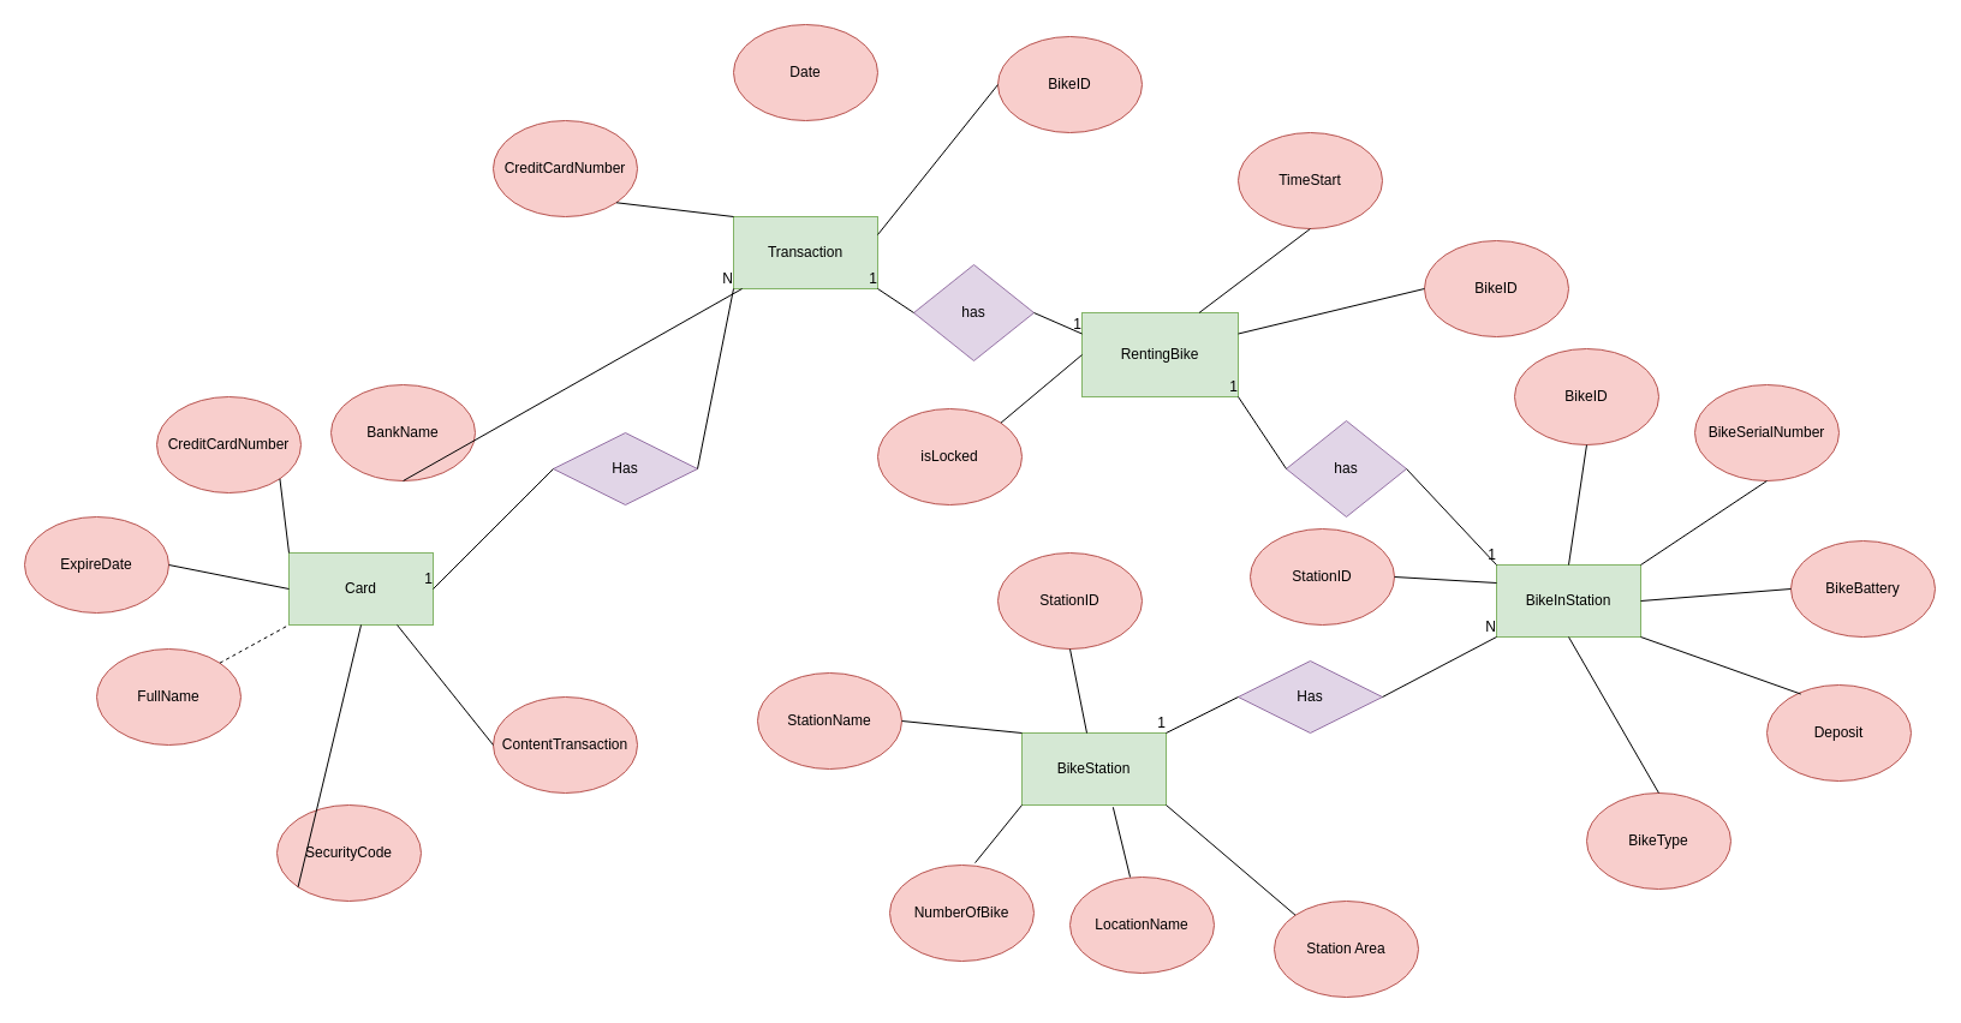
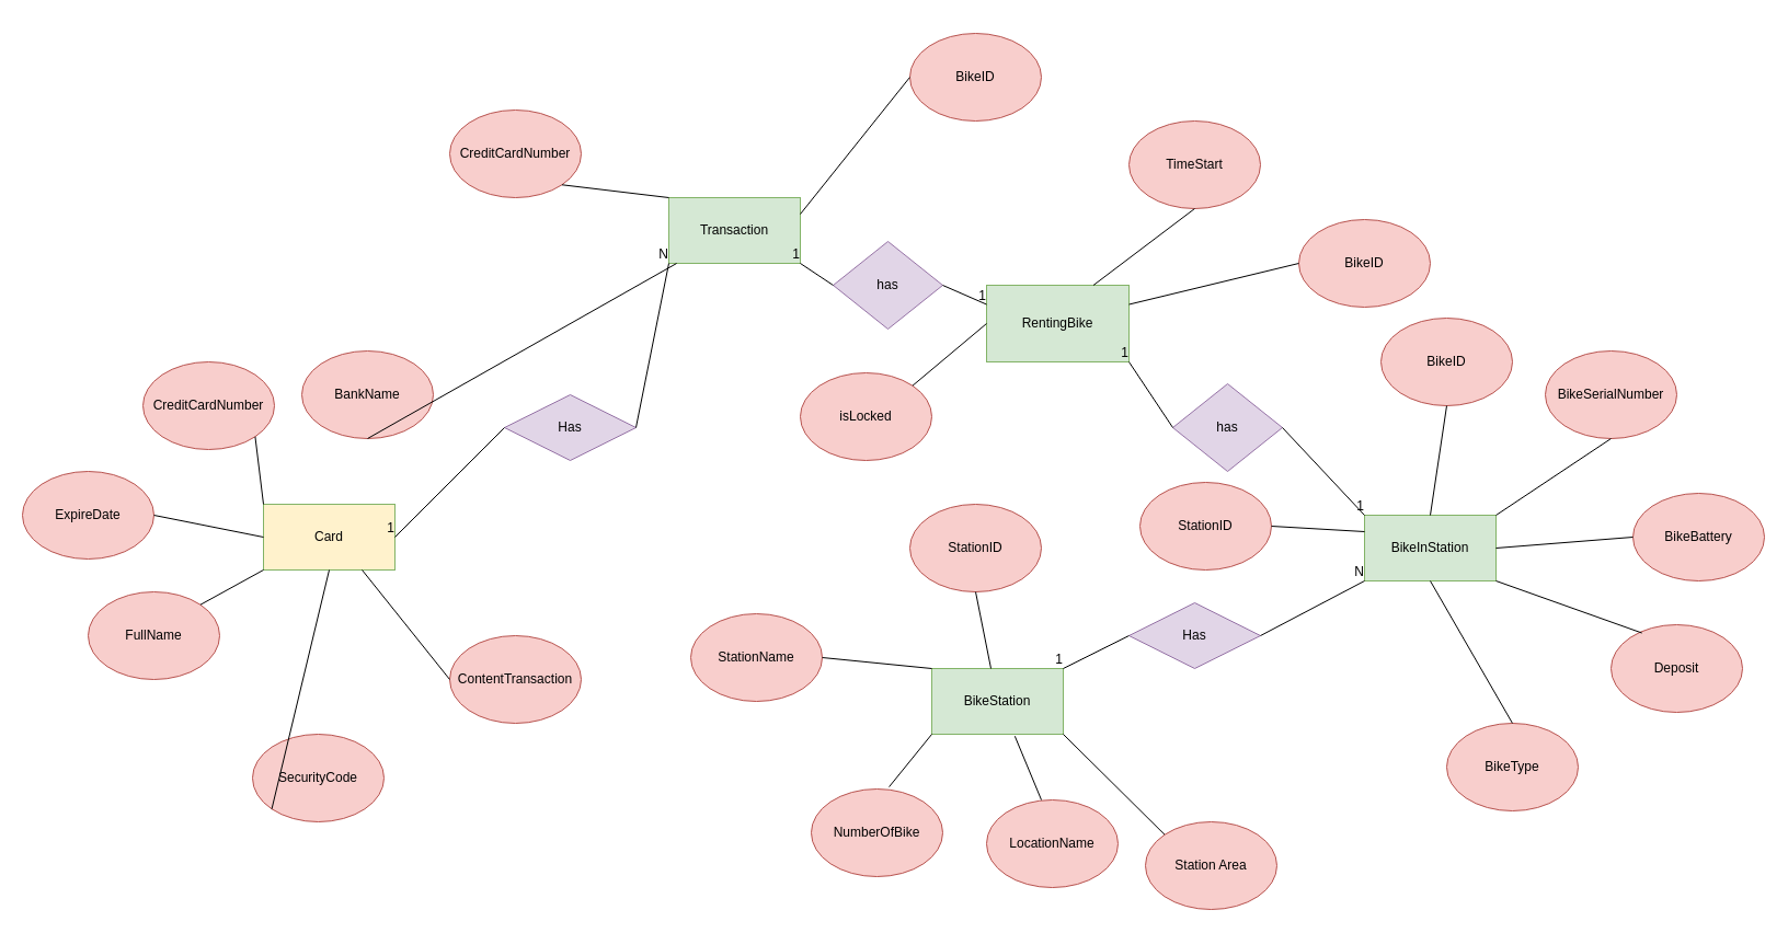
- <mxCell id="40" value="Date" style="ellipse;whiteSpace=wrap;html=1;fillColor=#f8cecc;strokeColor=#b85450;" vertex="1" parent="1"><mxGeometry x="610" y="20" width="120" height="80" as="geometry" /></mxCell>
- <mxCell id="4" value="Card" style="rounded=0;whiteSpace=wrap;html=1;fillColor=#d5e8d4;strokeColor=#82b366;" vertex="1" parent="1"><mxGeometry x="240" y="460" width="120" height="60" as="geometry" /></mxCell>
+ <mxCell id="4" value="Card" style="rounded=0;whiteSpace=wrap;html=1;fillColor=#fff2cc;strokeColor=#82b366;" vertex="1" parent="1"><mxGeometry x="240" y="460" width="120" height="60" as="geometry" /></mxCell>
- <mxCell id="31" value="" style="endArrow=none;html=1;rounded=0;exitX=1;exitY=0;exitDx=0;exitDy=0;entryX=0;entryY=1;entryDx=0;entryDy=0;dashed=1;" edge="1" parent="1" source="8" target="4"><mxGeometry width="50" height="50" relative="1" as="geometry"><mxPoint x="252.426" y="418.284" as="sourcePoint" /><mxPoint x="260" y="480" as="targetPoint" /></mxGeometry></mxCell>
+ <mxCell id="31" value="" style="endArrow=none;html=1;rounded=0;exitX=1;exitY=0;exitDx=0;exitDy=0;entryX=0;entryY=1;entryDx=0;entryDy=0;" edge="1" parent="1" source="8" target="4"><mxGeometry width="50" height="50" relative="1" as="geometry"><mxPoint x="252.426" y="418.284" as="sourcePoint" /><mxPoint x="260" y="480" as="targetPoint" /></mxGeometry></mxCell>
- <mxCell id="13" value="LocationName" style="ellipse;whiteSpace=wrap;html=1;fillColor=#f8cecc;strokeColor=#b85450;" vertex="1" parent="1"><mxGeometry x="890" y="730" width="120" height="80" as="geometry" /></mxCell>
+ <mxCell id="13" value="LocationName" style="ellipse;whiteSpace=wrap;html=1;fillColor=#f8cecc;strokeColor=#b85450;" vertex="1" parent="1"><mxGeometry x="900" y="730" width="120" height="80" as="geometry" /></mxCell>
- <mxCell id="15" value="Station Area" style="ellipse;whiteSpace=wrap;html=1;fillColor=#f8cecc;strokeColor=#b85450;" vertex="1" parent="1"><mxGeometry x="1060" y="750" width="120" height="80" as="geometry" /></mxCell>
+ <mxCell id="15" value="Station Area" style="ellipse;whiteSpace=wrap;html=1;fillColor=#f8cecc;strokeColor=#b85450;" vertex="1" parent="1"><mxGeometry x="1045" y="750" width="120" height="80" as="geometry" /></mxCell>
